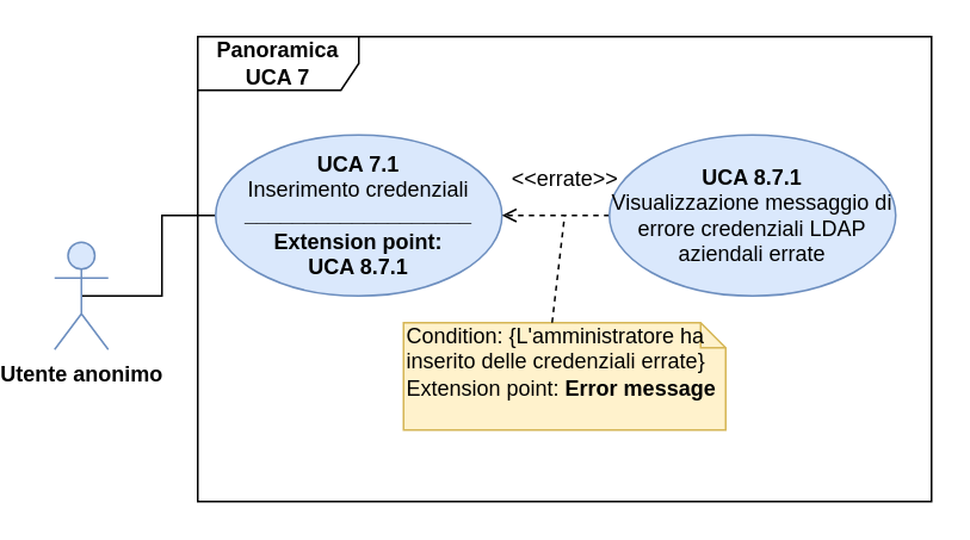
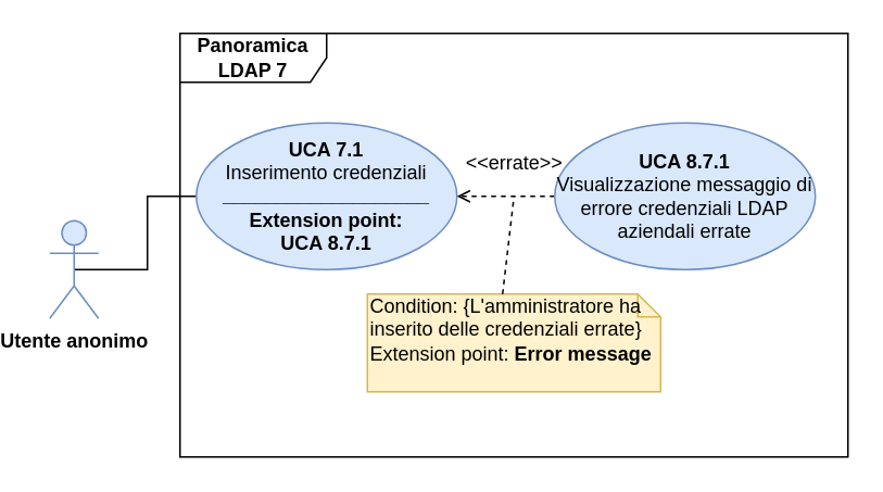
- <mxCell id="4" value="&lt;b&gt;Panoramica UCA 7&lt;/b&gt;" style="shape=umlFrame;whiteSpace=wrap;html=1;width=90;height=30;" vertex="1" parent="1"><mxGeometry x="100" y="20" width="410" height="260" as="geometry" /></mxCell>
+ <mxCell id="4" value="&lt;b&gt;Panoramica LDAP 7&lt;/b&gt;" style="shape=umlFrame;whiteSpace=wrap;html=1;width=90;height=30;" vertex="1" parent="1"><mxGeometry x="100" y="20" width="410" height="260" as="geometry" /></mxCell>
